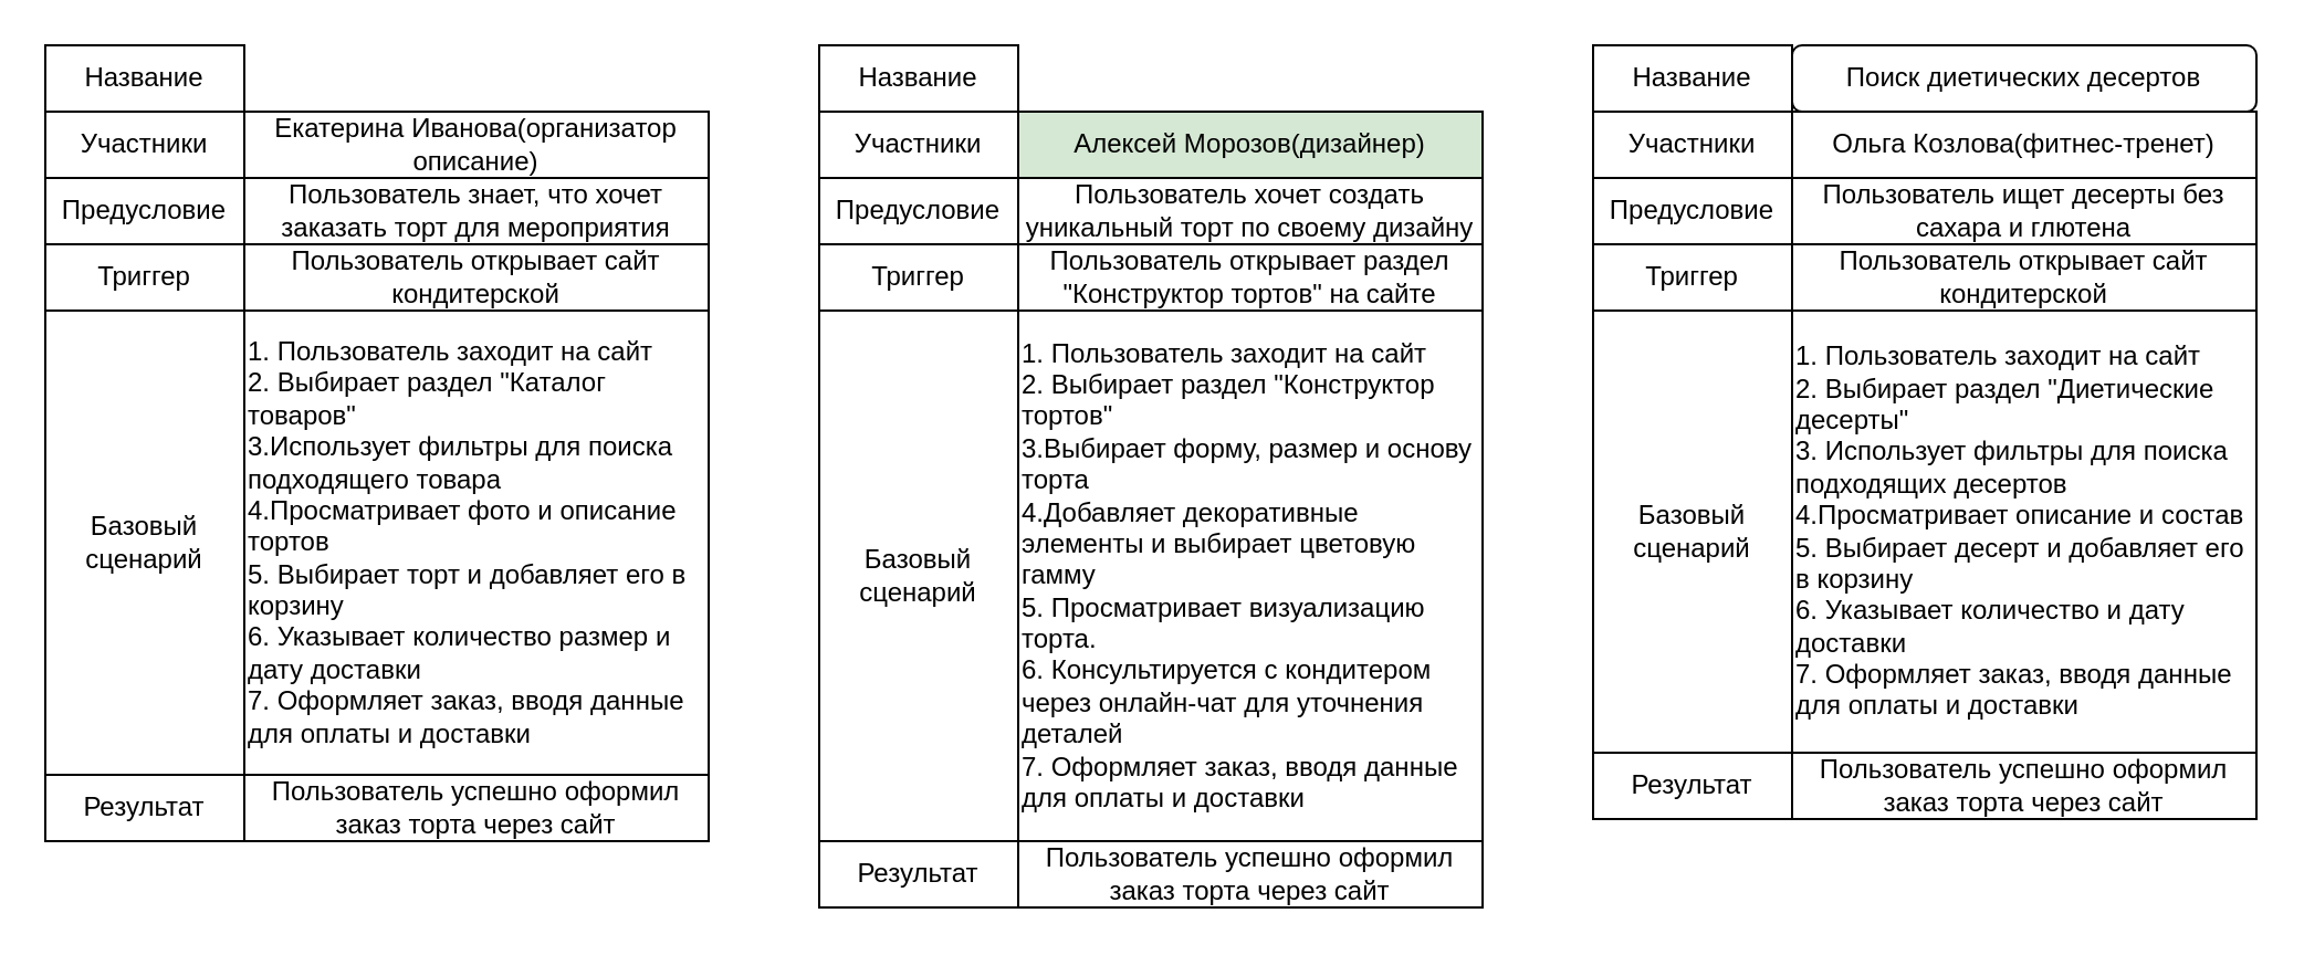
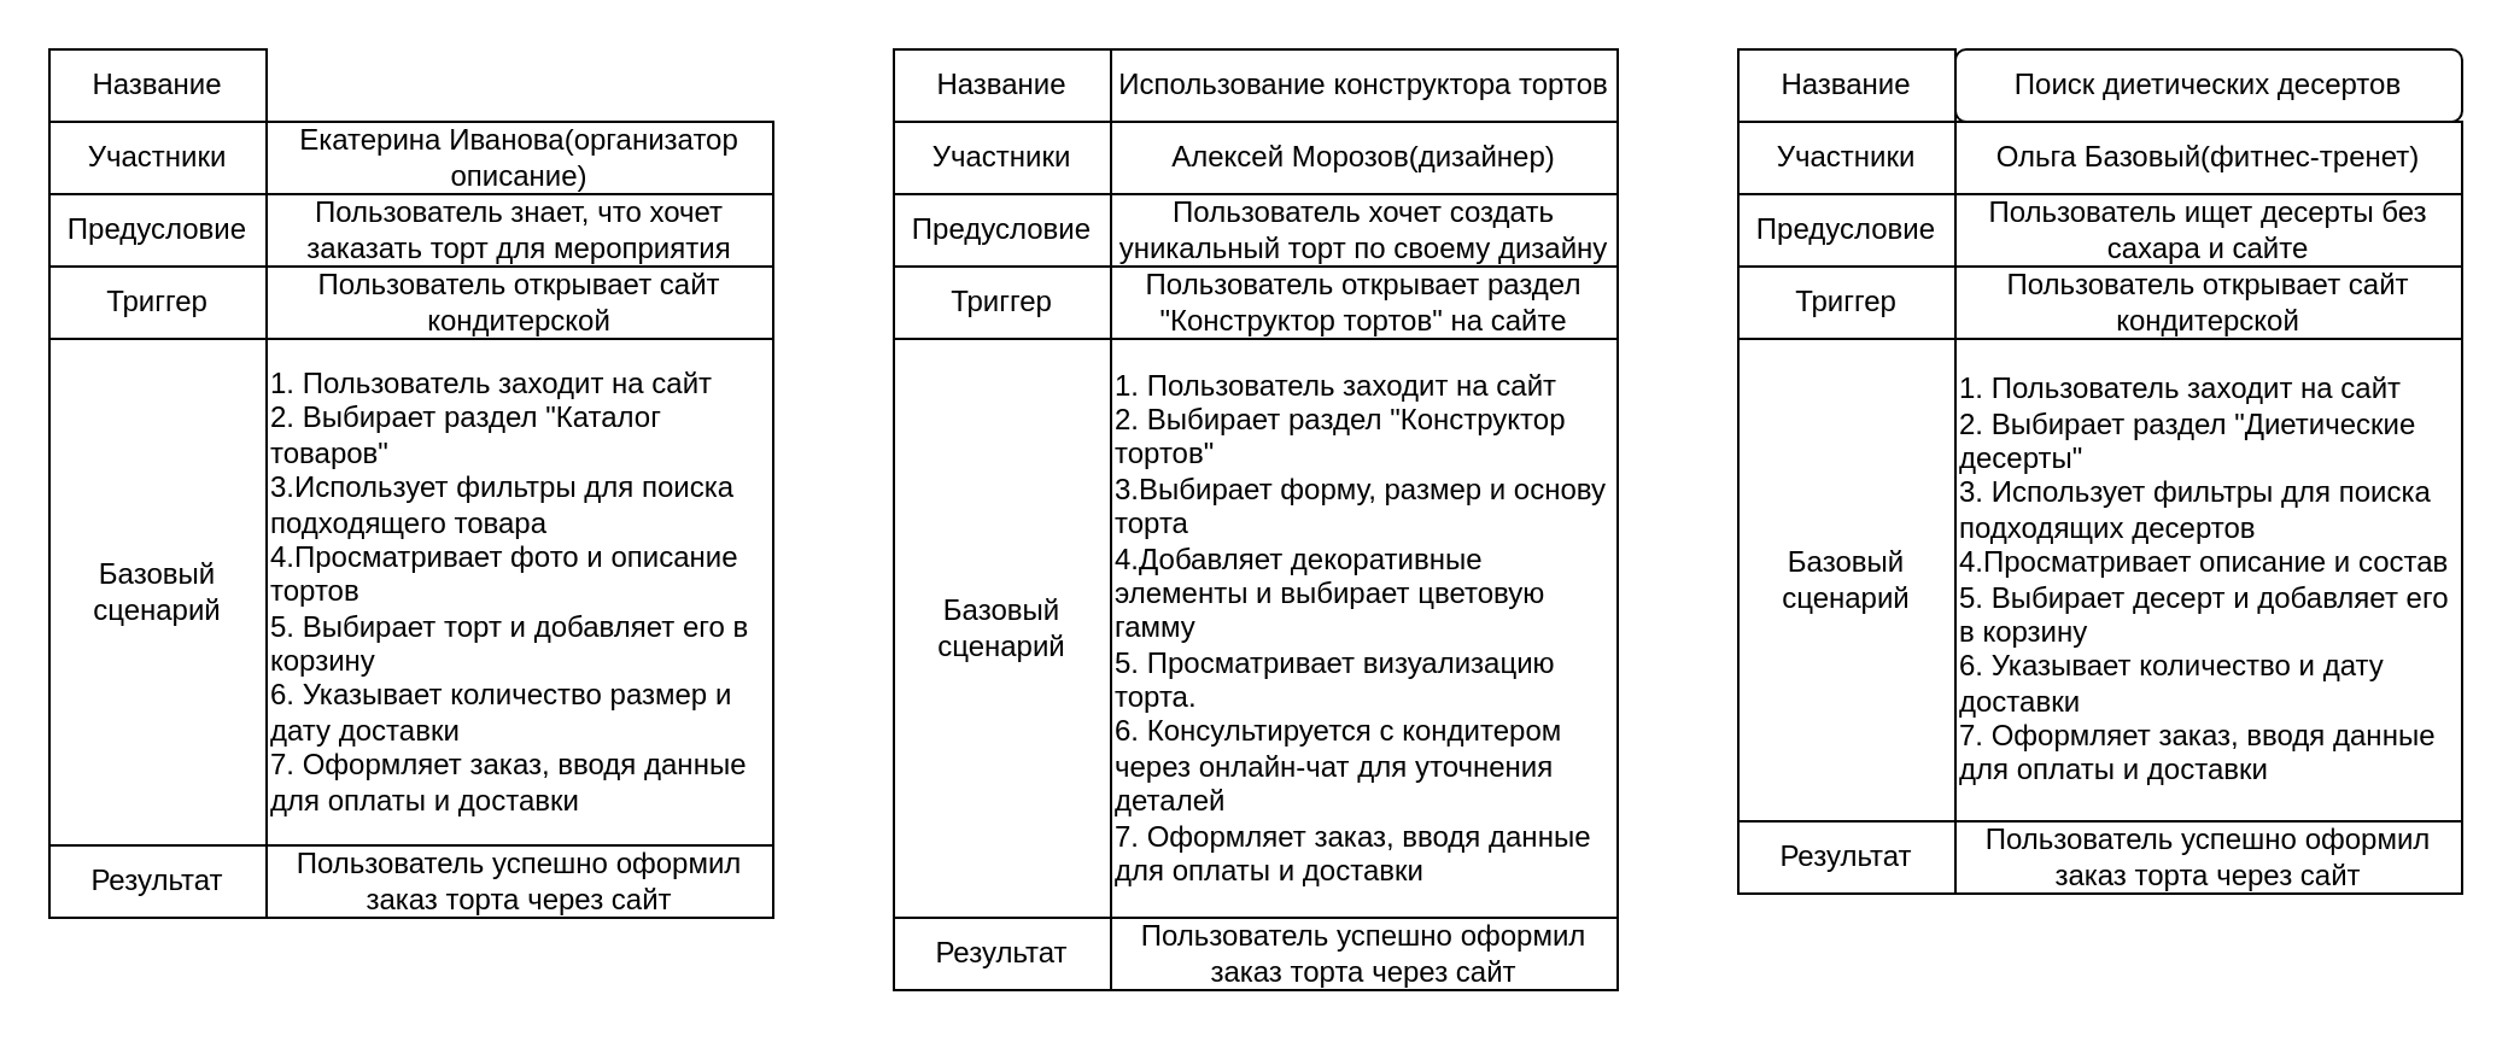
+ <mxCell id="19" value="Использование конструктора тортов" style="rounded=0;whiteSpace=wrap;html=1;" vertex="1" parent="1"><mxGeometry x="460" y="20" width="210" height="30" as="geometry" /></mxCell>
- <mxCell id="20" value="Алексей Морозов(дизайнер)" style="rounded=0;whiteSpace=wrap;html=1;fillColor=#d5e8d4;" vertex="1" parent="1"><mxGeometry x="460" y="50" width="210" height="30" as="geometry" /></mxCell>
+ <mxCell id="20" value="Алексей Морозов(дизайнер)" style="rounded=0;whiteSpace=wrap;html=1;" vertex="1" parent="1"><mxGeometry x="460" y="50" width="210" height="30" as="geometry" /></mxCell>
- <mxCell id="32" value="Ольга Козлова(фитнес-тренет)" style="rounded=0;whiteSpace=wrap;html=1;" vertex="1" parent="1"><mxGeometry x="810" y="50" width="210" height="30" as="geometry" /></mxCell>
+ <mxCell id="32" value="Ольга Базовый(фитнес-тренет)" style="rounded=0;whiteSpace=wrap;html=1;" vertex="1" parent="1"><mxGeometry x="810" y="50" width="210" height="30" as="geometry" /></mxCell>
- <mxCell id="33" value="Пользователь ищет десерты без сахара и глютена" style="rounded=0;whiteSpace=wrap;html=1;" vertex="1" parent="1"><mxGeometry x="810" y="80" width="210" height="30" as="geometry" /></mxCell>
+ <mxCell id="33" value="Пользователь ищет десерты без сахара и сайте" style="rounded=0;whiteSpace=wrap;html=1;" vertex="1" parent="1"><mxGeometry x="810" y="80" width="210" height="30" as="geometry" /></mxCell>
